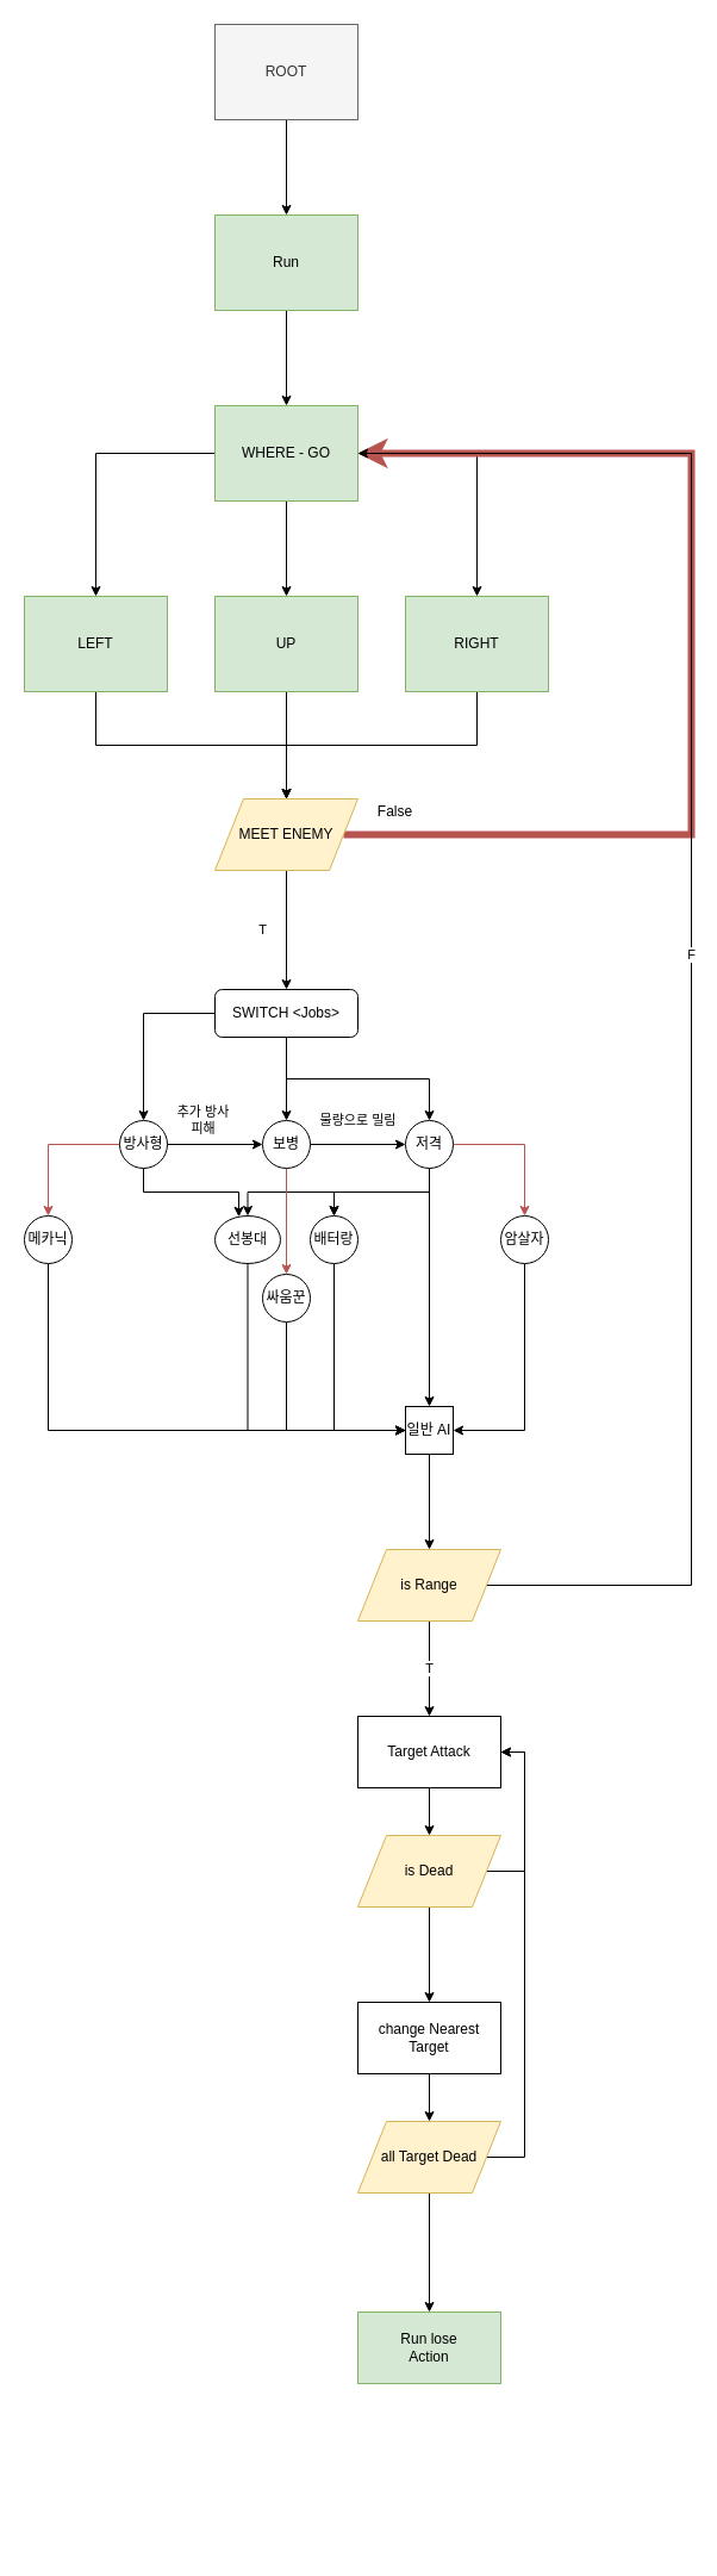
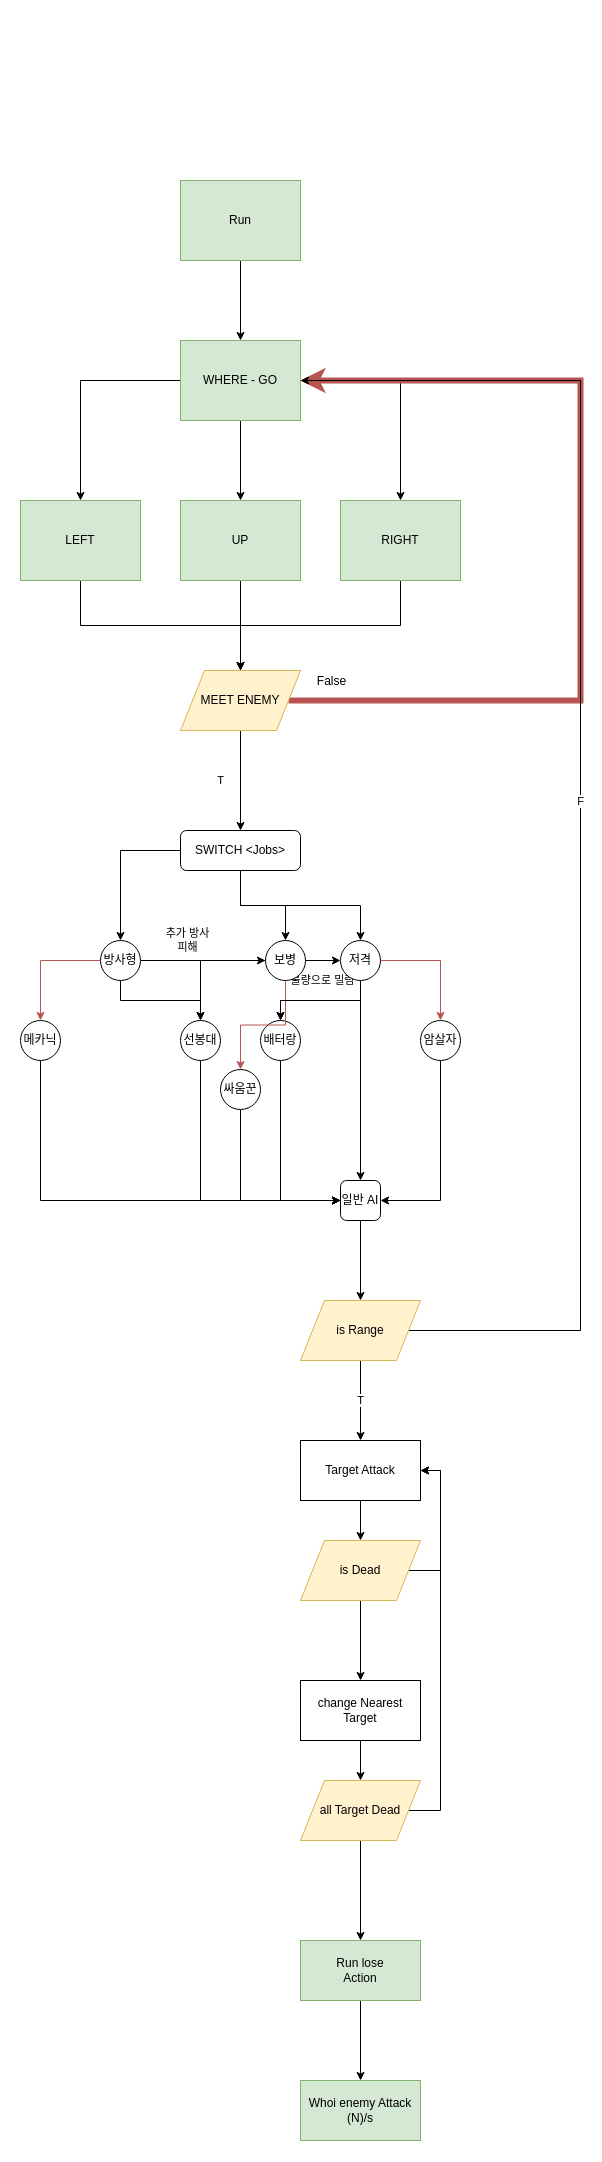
- <mxCell id="3" value="ROOT" style="rounded=0;whiteSpace=wrap;html=1;fillColor=#f5f5f5;strokeColor=#666666;fontColor=#333333;" parent="1" vertex="1"><mxGeometry x="180" y="20" width="120" height="80" as="geometry" /></mxCell>
- <mxCell id="2" value="" style="edgeStyle=orthogonalEdgeStyle;rounded=0;orthogonalLoop=1;jettySize=auto;html=1;" parent="1" source="3" target="5" edge="1"><mxGeometry relative="1" as="geometry" /></mxCell>
- <mxCell id="38" value="보병" style="ellipse;whiteSpace=wrap;html=1;labelBackgroundColor=none;strokeColor=#000000;gradientColor=none;" parent="1" vertex="1"><mxGeometry x="220" y="940" width="40" height="40" as="geometry" /></mxCell>
+ <mxCell id="38" value="보병" style="ellipse;whiteSpace=wrap;html=1;labelBackgroundColor=none;strokeColor=#000000;gradientColor=none;" parent="1" vertex="1"><mxGeometry x="265" y="940" width="40" height="40" as="geometry" /></mxCell>
- <mxCell id="29" value="선봉대" style="ellipse;whiteSpace=wrap;html=1;labelBackgroundColor=none;strokeColor=#000000;gradientColor=none;" parent="1" vertex="1"><mxGeometry x="180" y="1020" width="55" height="40" as="geometry" /></mxCell>
+ <mxCell id="29" value="선봉대" style="ellipse;whiteSpace=wrap;html=1;labelBackgroundColor=none;strokeColor=#000000;gradientColor=none;" parent="1" vertex="1"><mxGeometry x="180" y="1020" width="40" height="40" as="geometry" /></mxCell>
- <mxCell id="48" value="일반 AI" style="rounded=0;whiteSpace=wrap;html=1;labelBackgroundColor=none;strokeColor=#000000;gradientColor=none;" parent="1" vertex="1"><mxGeometry x="340" y="1180" width="40" height="40" as="geometry" /></mxCell>
+ <mxCell id="48" value="일반 AI" style="whiteSpace=wrap;html=1;labelBackgroundColor=none;strokeColor=#000000;gradientColor=none;rounded=1;" parent="1" vertex="1"><mxGeometry x="340" y="1180" width="40" height="40" as="geometry" /></mxCell>
+ <mxCell id="62" value="" style="edgeStyle=orthogonalEdgeStyle;rounded=0;orthogonalLoop=1;jettySize=auto;html=1;" edge="1" parent="1" source="63" target="64"><mxGeometry relative="1" as="geometry" /></mxCell>
+ <mxCell id="64" value="Whoi enemy Attack&lt;br&gt;(N)/s" style="rounded=0;whiteSpace=wrap;html=1;labelBackgroundColor=none;strokeColor=#82b366;fillColor=#d5e8d4;" vertex="1" parent="1"><mxGeometry x="300" y="2080" width="120" height="60" as="geometry" /></mxCell>
